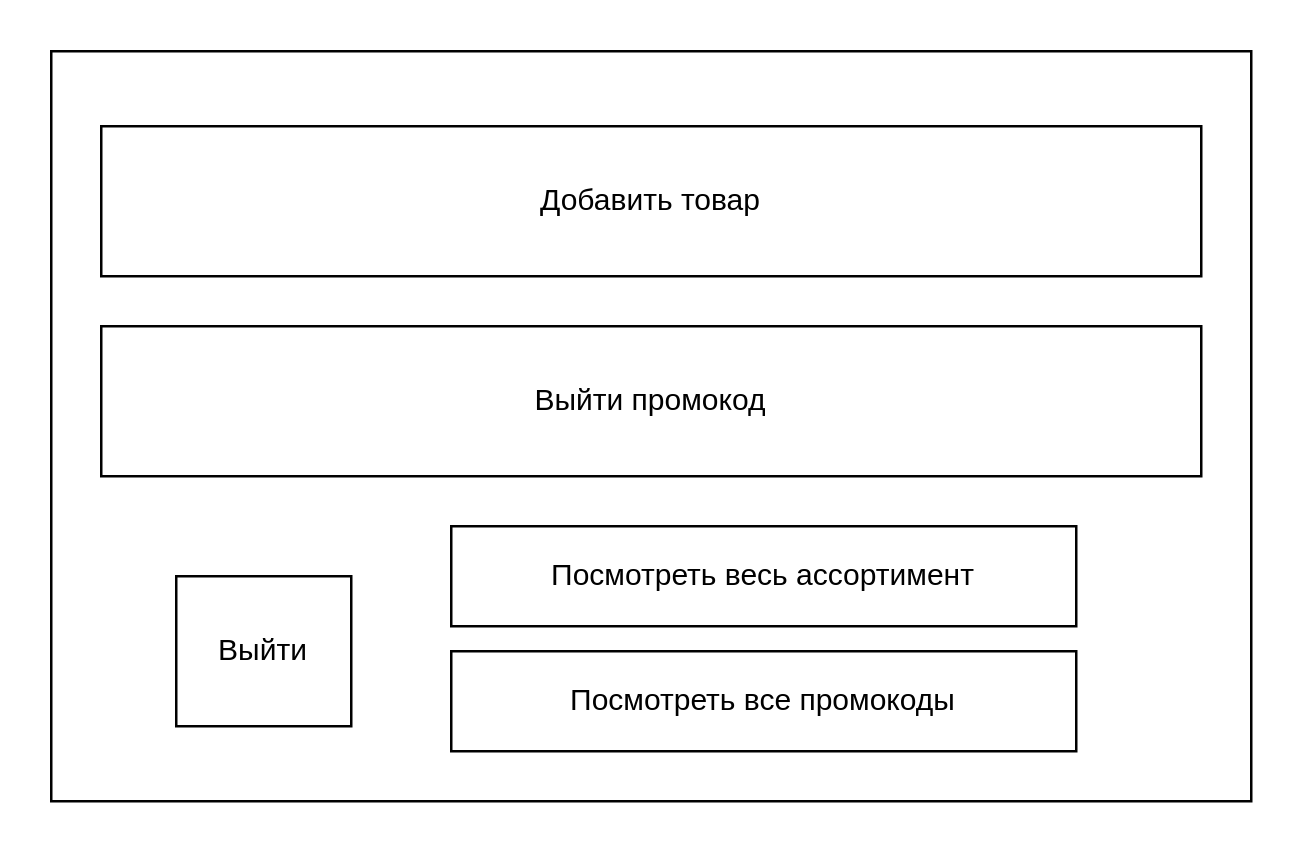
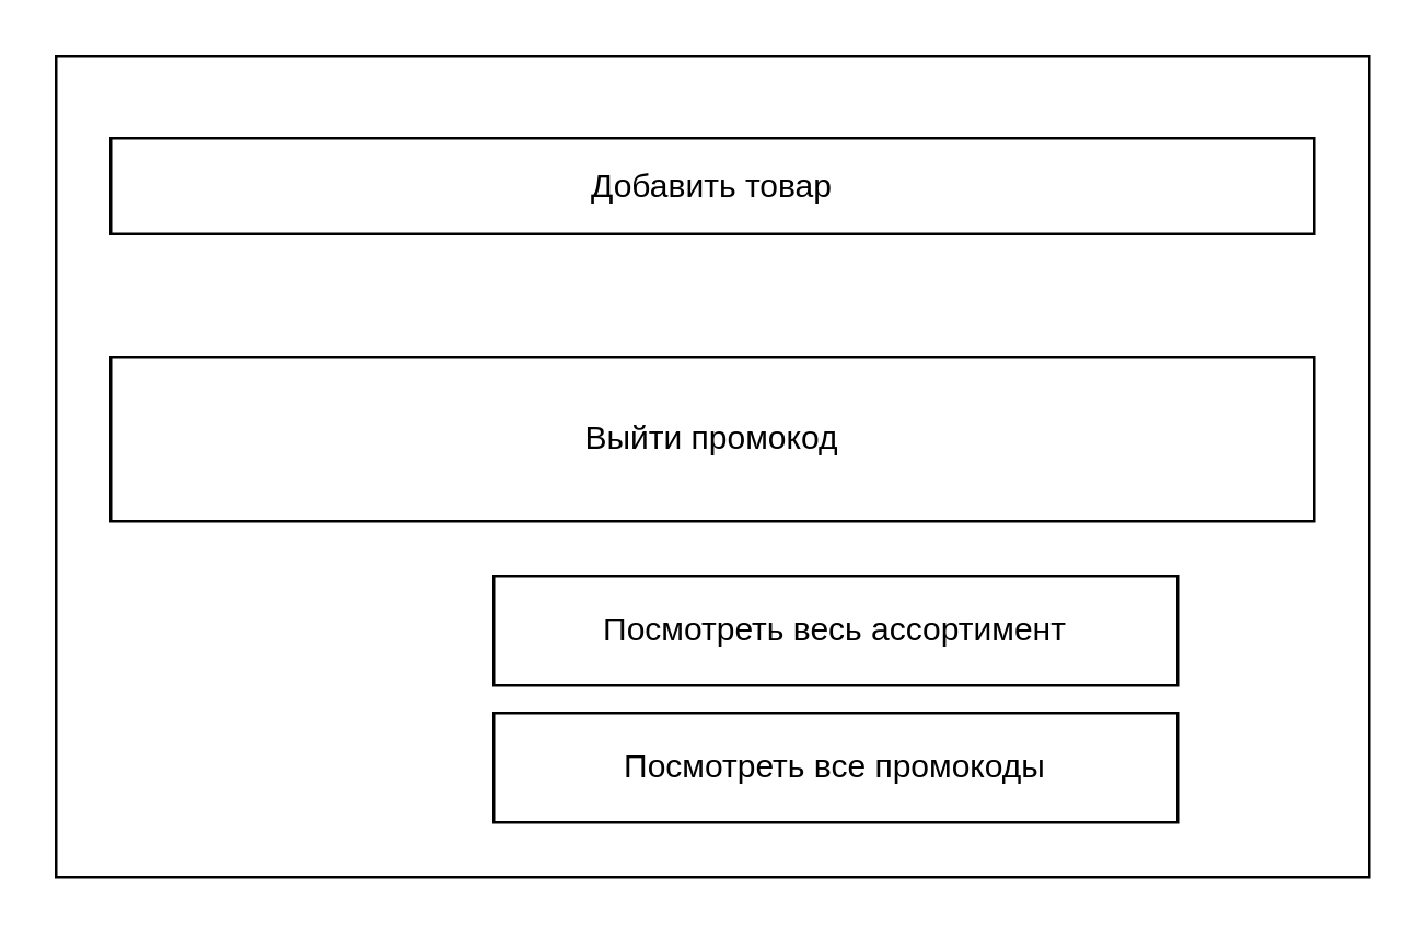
- <mxCell id="3" value="Добавить товар" style="rounded=0;whiteSpace=wrap;html=1;" parent="1" vertex="1"><mxGeometry x="40" y="50" width="440" height="60" as="geometry" /></mxCell>
+ <mxCell id="3" value="Добавить товар" style="rounded=0;whiteSpace=wrap;html=1;" parent="1" vertex="1"><mxGeometry x="40" y="50" width="440" height="35" as="geometry" /></mxCell>
- <mxCell id="5" value="Выйти" style="rounded=0;whiteSpace=wrap;html=1;" parent="1" vertex="1"><mxGeometry x="70" y="230" width="70" height="60" as="geometry" /></mxCell>
